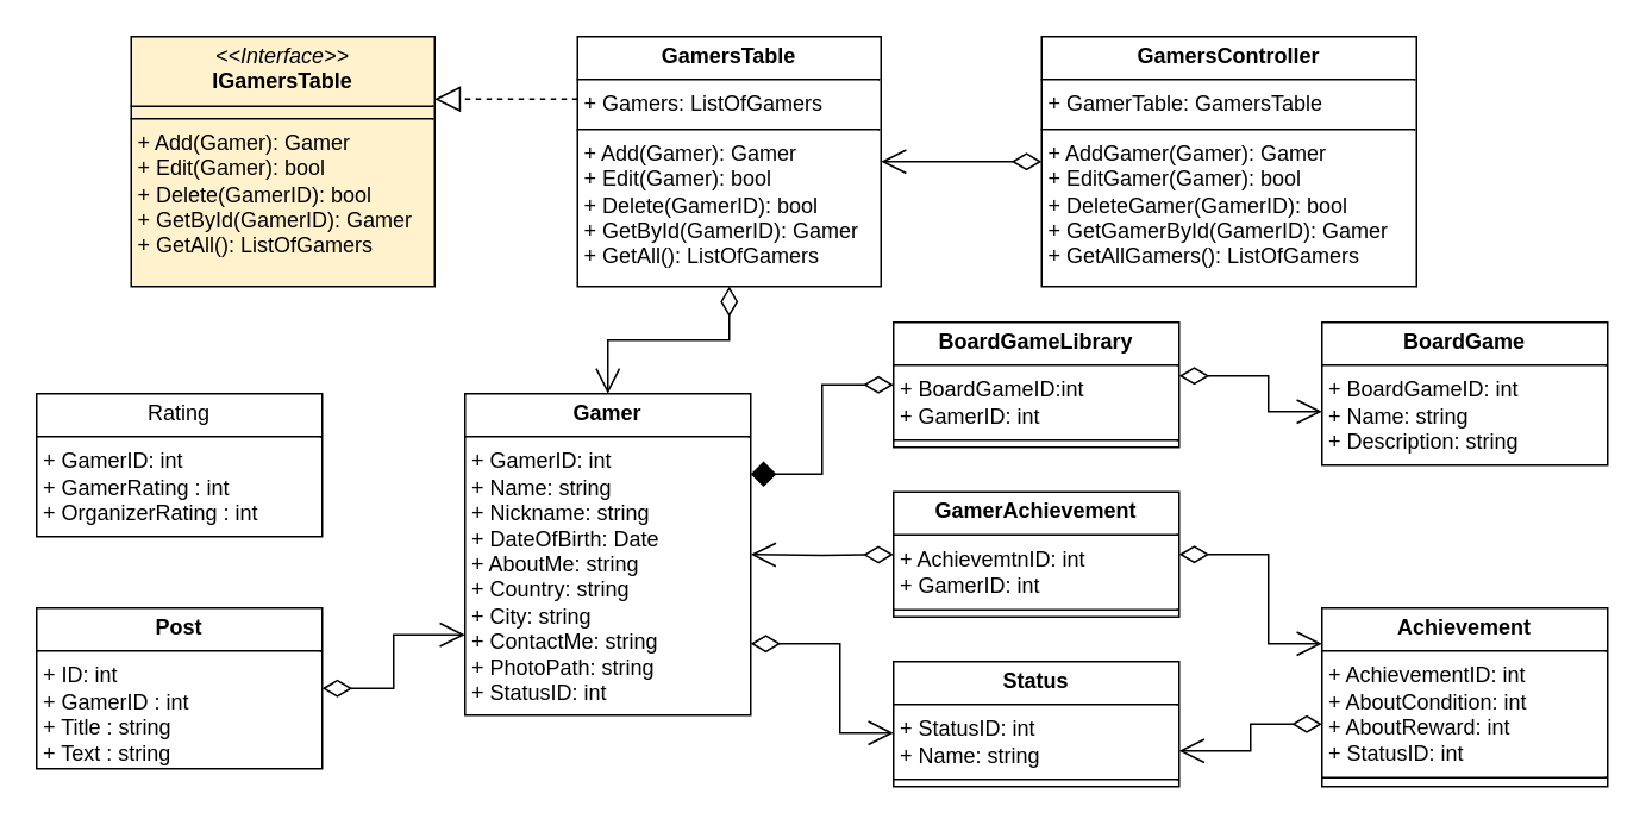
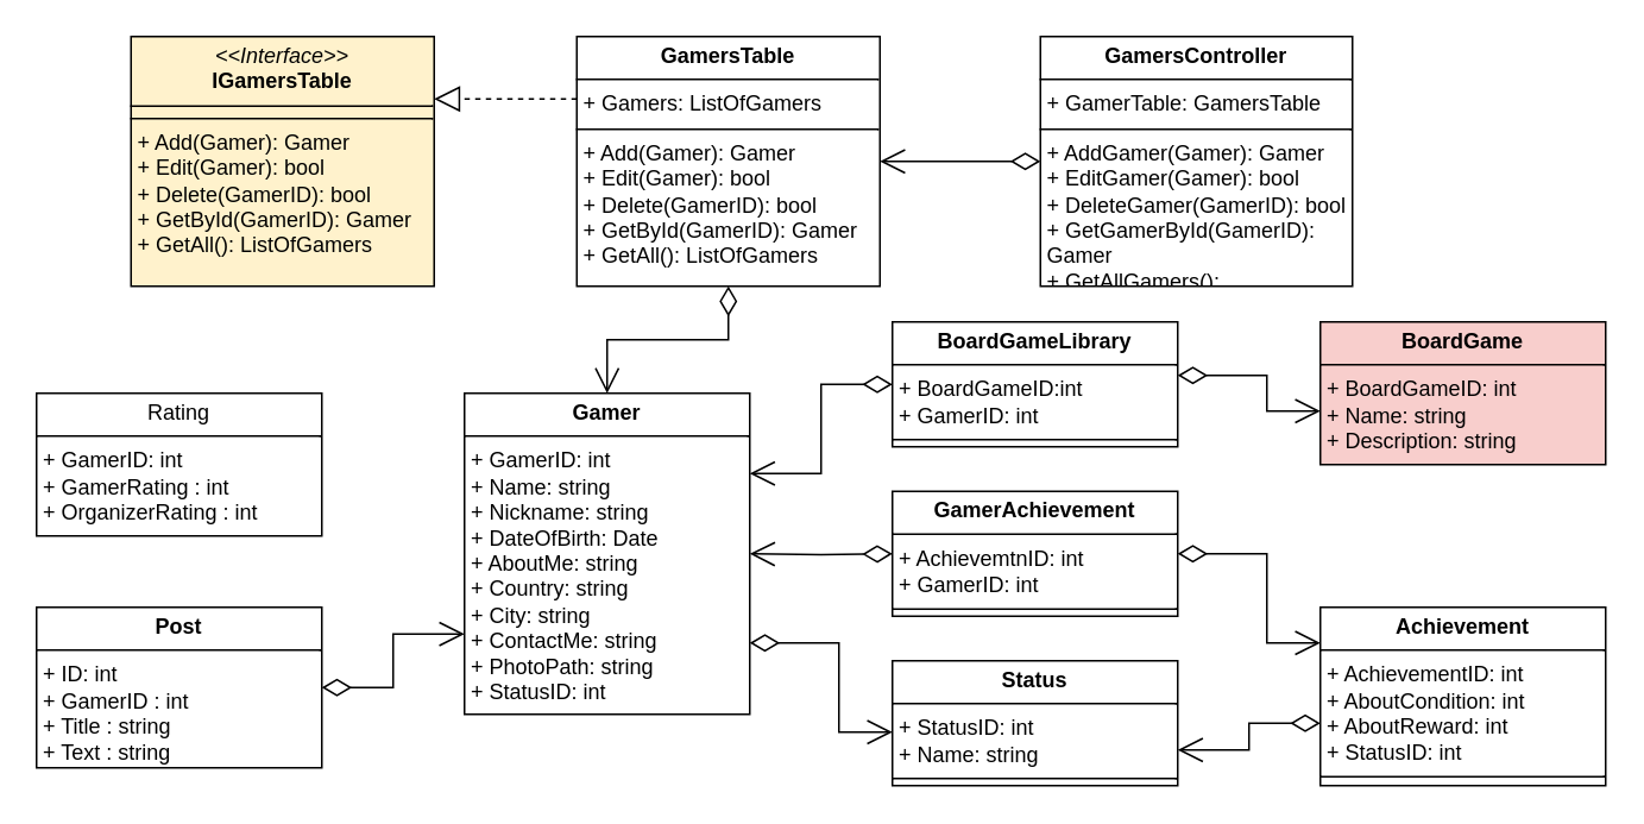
- <mxCell id="4" value="&lt;p style=&quot;margin:0px;margin-top:4px;text-align:center;&quot;&gt;&lt;b&gt;GamersController&lt;/b&gt;&lt;/p&gt;&lt;hr size=&quot;1&quot; style=&quot;border-style:solid;&quot;&gt;&lt;p style=&quot;margin:0px;margin-left:4px;&quot;&gt;+ GamerTable: GamersTable&lt;/p&gt;&lt;hr size=&quot;1&quot; style=&quot;border-style:solid;&quot;&gt;&lt;p style=&quot;margin:0px;margin-left:4px;&quot;&gt;+ AddGamer(Gamer): Gamer&lt;/p&gt;&lt;p style=&quot;margin:0px;margin-left:4px;&quot;&gt;+ EditGamer(Gamer): bool&lt;/p&gt;&lt;p style=&quot;margin:0px;margin-left:4px;&quot;&gt;+ DeleteGamer(GamerID): bool&lt;br&gt;&lt;/p&gt;&lt;p style=&quot;margin:0px;margin-left:4px;&quot;&gt;+ GetGamerById(GamerID): Gamer&lt;/p&gt;&lt;p style=&quot;margin:0px;margin-left:4px;&quot;&gt;+ GetAllGamers(): ListOfGamers&lt;/p&gt;&lt;p style=&quot;margin:0px;margin-left:4px;&quot;&gt;&lt;/p&gt;" style="verticalAlign=top;align=left;overflow=fill;html=1;whiteSpace=wrap;" vertex="1" parent="1"><mxGeometry x="583" y="20" width="210" height="140" as="geometry" /></mxCell>
+ <mxCell id="4" value="&lt;p style=&quot;margin:0px;margin-top:4px;text-align:center;&quot;&gt;&lt;b&gt;GamersController&lt;/b&gt;&lt;/p&gt;&lt;hr size=&quot;1&quot; style=&quot;border-style:solid;&quot;&gt;&lt;p style=&quot;margin:0px;margin-left:4px;&quot;&gt;+ GamerTable: GamersTable&lt;/p&gt;&lt;hr size=&quot;1&quot; style=&quot;border-style:solid;&quot;&gt;&lt;p style=&quot;margin:0px;margin-left:4px;&quot;&gt;+ AddGamer(Gamer): Gamer&lt;/p&gt;&lt;p style=&quot;margin:0px;margin-left:4px;&quot;&gt;+ EditGamer(Gamer): bool&lt;/p&gt;&lt;p style=&quot;margin:0px;margin-left:4px;&quot;&gt;+ DeleteGamer(GamerID): bool&lt;br&gt;&lt;/p&gt;&lt;p style=&quot;margin:0px;margin-left:4px;&quot;&gt;+ GetGamerById(GamerID): Gamer&lt;/p&gt;&lt;p style=&quot;margin:0px;margin-left:4px;&quot;&gt;+ GetAllGamers(): ListOfGamers&lt;/p&gt;&lt;p style=&quot;margin:0px;margin-left:4px;&quot;&gt;&lt;/p&gt;" style="verticalAlign=top;align=left;overflow=fill;html=1;whiteSpace=wrap;" vertex="1" parent="1"><mxGeometry x="583" y="20" width="175" height="140" as="geometry" /></mxCell>
- <mxCell id="10" value="&lt;p style=&quot;margin:0px;margin-top:4px;text-align:center;&quot;&gt;&lt;b&gt;BoardGame&lt;/b&gt;&lt;/p&gt;&lt;hr size=&quot;1&quot; style=&quot;border-style:solid;&quot;&gt;&lt;p style=&quot;margin:0px;margin-left:4px;&quot;&gt;+ BoardGameID: int&lt;/p&gt;&lt;p style=&quot;margin:0px;margin-left:4px;&quot;&gt;+ Name: string&lt;/p&gt;&lt;p style=&quot;margin:0px;margin-left:4px;&quot;&gt;+ Description: string&lt;br&gt;&lt;/p&gt;&lt;hr size=&quot;1&quot; style=&quot;border-style:solid;&quot;&gt;&lt;p style=&quot;margin:0px;margin-left:4px;&quot;&gt;+ method(): Type&lt;/p&gt;" style="verticalAlign=top;align=left;overflow=fill;html=1;whiteSpace=wrap;" vertex="1" parent="1"><mxGeometry x="740" y="180" width="160" height="80" as="geometry" /></mxCell>
+ <mxCell id="10" value="&lt;p style=&quot;margin:0px;margin-top:4px;text-align:center;&quot;&gt;&lt;b&gt;BoardGame&lt;/b&gt;&lt;/p&gt;&lt;hr size=&quot;1&quot; style=&quot;border-style:solid;&quot;&gt;&lt;p style=&quot;margin:0px;margin-left:4px;&quot;&gt;+ BoardGameID: int&lt;/p&gt;&lt;p style=&quot;margin:0px;margin-left:4px;&quot;&gt;+ Name: string&lt;/p&gt;&lt;p style=&quot;margin:0px;margin-left:4px;&quot;&gt;+ Description: string&lt;br&gt;&lt;/p&gt;&lt;hr size=&quot;1&quot; style=&quot;border-style:solid;&quot;&gt;&lt;p style=&quot;margin:0px;margin-left:4px;&quot;&gt;+ method(): Type&lt;/p&gt;" style="verticalAlign=top;align=left;overflow=fill;html=1;whiteSpace=wrap;fillColor=#f8cecc;" vertex="1" parent="1"><mxGeometry x="740" y="180" width="160" height="80" as="geometry" /></mxCell>
- <mxCell id="15" value="" style="endArrow=diamond;html=1;endSize=12;startArrow=diamondThin;startSize=14;startFill=0;edgeStyle=orthogonalEdgeStyle;align=left;verticalAlign=bottom;rounded=0;entryX=1;entryY=0.25;entryDx=0;entryDy=0;" edge="1" parent="1" source="9" target="5"><mxGeometry x="-1" y="3" relative="1" as="geometry"><mxPoint x="330" y="510" as="sourcePoint" /><mxPoint x="410" y="480" as="targetPoint" /></mxGeometry></mxCell>
+ <mxCell id="15" value="" style="endArrow=open;html=1;endSize=12;startArrow=diamondThin;startSize=14;startFill=0;edgeStyle=orthogonalEdgeStyle;align=left;verticalAlign=bottom;rounded=0;entryX=1;entryY=0.25;entryDx=0;entryDy=0;" edge="1" parent="1" source="9" target="5"><mxGeometry x="-1" y="3" relative="1" as="geometry"><mxPoint x="330" y="510" as="sourcePoint" /><mxPoint x="410" y="480" as="targetPoint" /></mxGeometry></mxCell>
